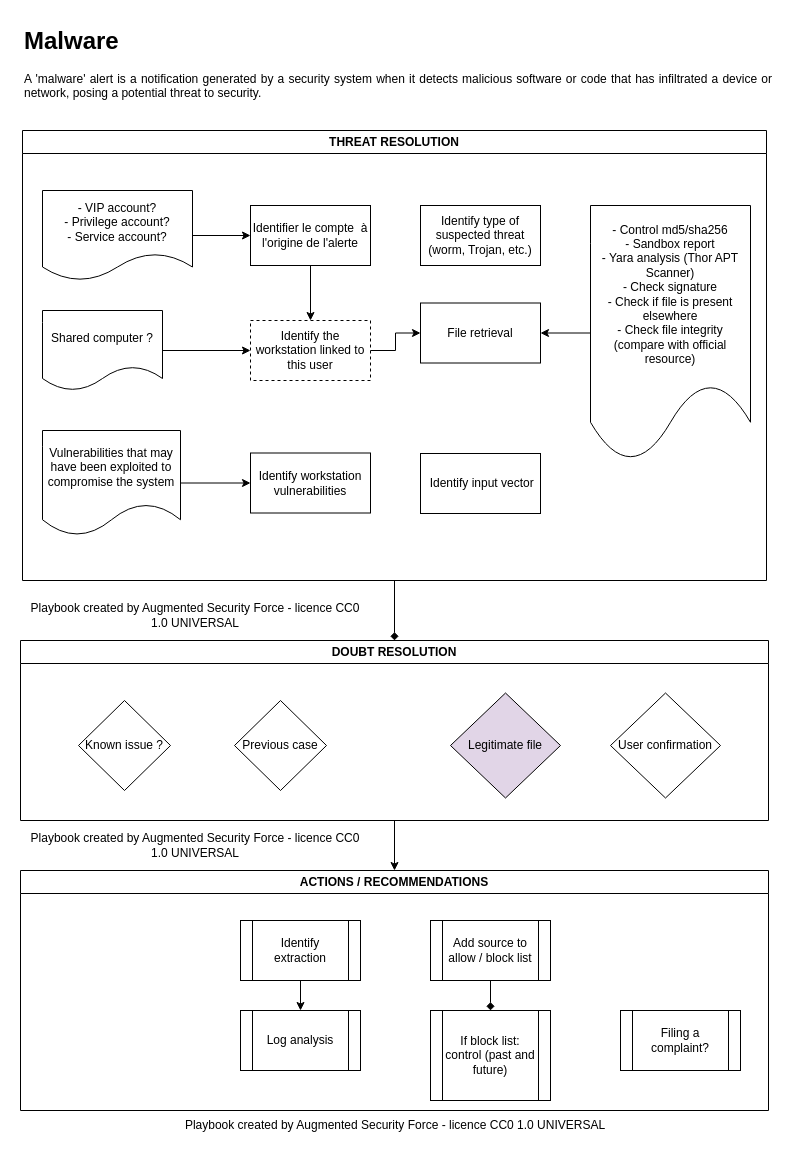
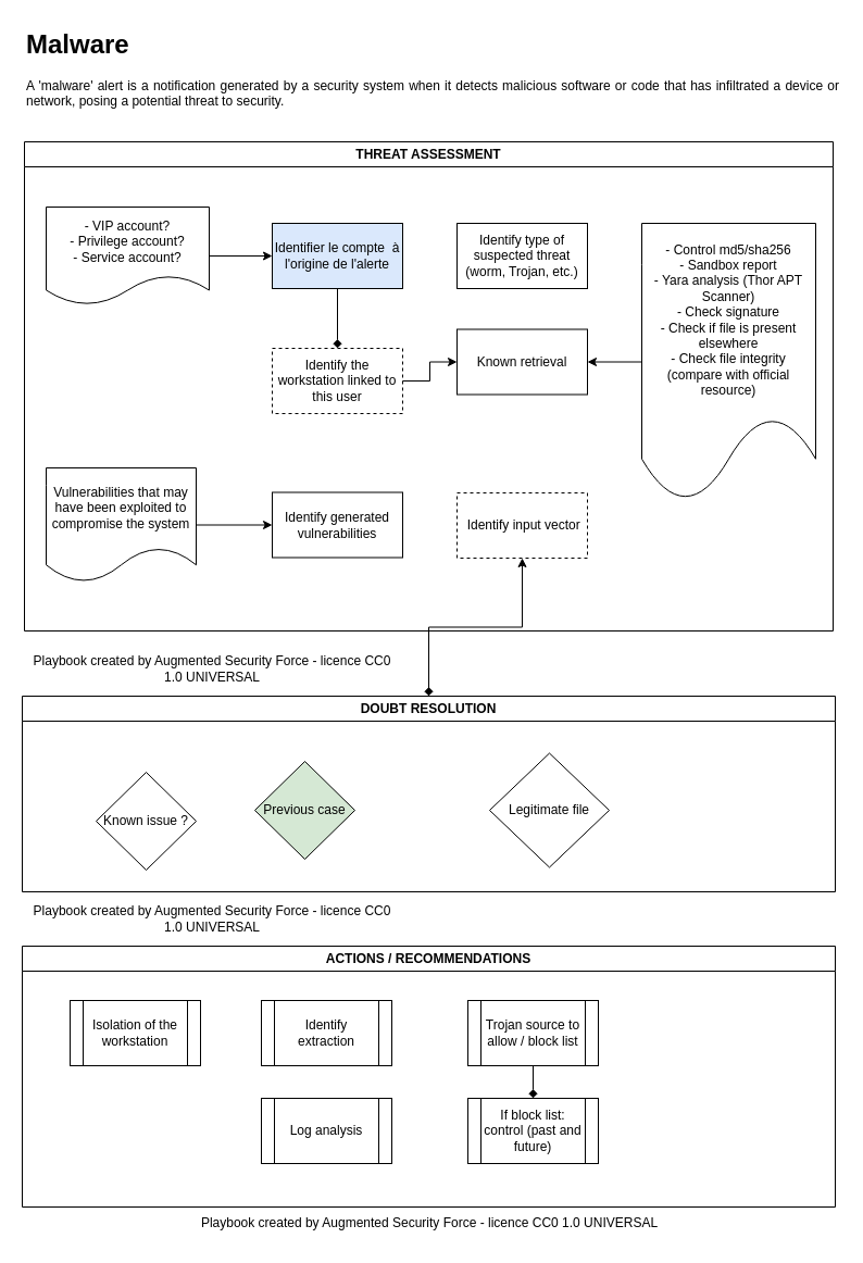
- <mxCell id="3" value="THREAT RESOLUTION" style="swimlane;whiteSpace=wrap;html=1;" vertex="1" parent="1"><mxGeometry x="22" y="130" width="744" height="450" as="geometry" /></mxCell>
+ <mxCell id="3" value="THREAT ASSESSMENT" style="swimlane;whiteSpace=wrap;html=1;" vertex="1" parent="1"><mxGeometry x="22" y="130" width="744" height="450" as="geometry" /></mxCell>
- <mxCell id="16" value="Identifier le compte&amp;nbsp; à l'origine de l'alerte" style="rounded=0;whiteSpace=wrap;html=1;" vertex="1" parent="3"><mxGeometry x="228" y="75" width="120" height="60" as="geometry" /></mxCell>
+ <mxCell id="16" value="Identifier le compte&amp;nbsp; à l'origine de l'alerte" style="rounded=0;whiteSpace=wrap;html=1;fillColor=#dae8fc;" vertex="1" parent="3"><mxGeometry x="228" y="75" width="120" height="60" as="geometry" /></mxCell>
- <mxCell id="17" value="" style="edgeStyle=orthogonalEdgeStyle;rounded=0;orthogonalLoop=1;jettySize=auto;html=1;" edge="1" parent="3" source="16" target="13"><mxGeometry relative="1" as="geometry" /></mxCell>
+ <mxCell id="17" value="" style="edgeStyle=orthogonalEdgeStyle;rounded=0;orthogonalLoop=1;jettySize=auto;html=1;endArrow=diamond;" edge="1" parent="3" source="16" target="13"><mxGeometry relative="1" as="geometry" /></mxCell>
- <mxCell id="10" value="File retrieval" style="rounded=0;whiteSpace=wrap;html=1;" vertex="1" parent="3"><mxGeometry x="398" y="172.5" width="120" height="60" as="geometry" /></mxCell>
+ <mxCell id="10" value="Known retrieval" style="rounded=0;whiteSpace=wrap;html=1;" vertex="1" parent="3"><mxGeometry x="398" y="172.5" width="120" height="60" as="geometry" /></mxCell>
- <mxCell id="9" value="Shared computer ?" style="shape=document;whiteSpace=wrap;html=1;boundedLbl=1;" vertex="1" parent="3"><mxGeometry x="20" y="180" width="120" height="80" as="geometry" /></mxCell>
- <mxCell id="15" style="edgeStyle=orthogonalEdgeStyle;rounded=0;orthogonalLoop=1;jettySize=auto;html=1;entryX=0;entryY=0.5;entryDx=0;entryDy=0;" edge="1" parent="3" source="9" target="13"><mxGeometry relative="1" as="geometry" /></mxCell>
- <mxCell id="11" value="Identify workstation vulnerabilities" style="rounded=0;whiteSpace=wrap;html=1;" vertex="1" parent="3"><mxGeometry x="228" y="322.5" width="120" height="60" as="geometry" /></mxCell>
+ <mxCell id="11" value="Identify generated vulnerabilities" style="rounded=0;whiteSpace=wrap;html=1;" vertex="1" parent="3"><mxGeometry x="228" y="322.5" width="120" height="60" as="geometry" /></mxCell>
- <mxCell id="19" value="&amp;nbsp;Identify input vector" style="rounded=0;whiteSpace=wrap;html=1;" vertex="1" parent="3"><mxGeometry x="398" y="323" width="120" height="60" as="geometry" /></mxCell>
+ <mxCell id="19" value="&amp;nbsp;Identify input vector" style="rounded=0;whiteSpace=wrap;html=1;dashed=1;" vertex="1" parent="3"><mxGeometry x="398" y="323" width="120" height="60" as="geometry" /></mxCell>
- <mxCell id="22" value="Known issue ?" style="rhombus;whiteSpace=wrap;html=1;" vertex="1" parent="21"><mxGeometry x="58" y="60" width="92" height="90" as="geometry" /></mxCell>
+ <mxCell id="22" value="Known issue ?" style="rhombus;whiteSpace=wrap;html=1;" vertex="1" parent="21"><mxGeometry x="68" y="70" width="92" height="90" as="geometry" /></mxCell>
- <mxCell id="23" value="Previous case" style="rhombus;whiteSpace=wrap;html=1;" vertex="1" parent="21"><mxGeometry x="214" y="60" width="92" height="90" as="geometry" /></mxCell>
+ <mxCell id="23" value="Previous case" style="rhombus;whiteSpace=wrap;html=1;fillColor=#d5e8d4;" vertex="1" parent="21"><mxGeometry x="214" y="60" width="92" height="90" as="geometry" /></mxCell>
- <mxCell id="24" value="Legitimate file" style="rhombus;whiteSpace=wrap;html=1;fillColor=#e1d5e7;" vertex="1" parent="21"><mxGeometry x="430" y="52.5" width="110" height="105" as="geometry" /></mxCell>
+ <mxCell id="24" value="Legitimate file" style="rhombus;whiteSpace=wrap;html=1;" vertex="1" parent="21"><mxGeometry x="430" y="52.5" width="110" height="105" as="geometry" /></mxCell>
- <mxCell id="25" value="User confirmation" style="rhombus;whiteSpace=wrap;html=1;" vertex="1" parent="21"><mxGeometry x="590" y="52.5" width="110" height="105" as="geometry" /></mxCell>
- <mxCell id="20" style="edgeStyle=orthogonalEdgeStyle;rounded=0;orthogonalLoop=1;jettySize=auto;html=1;entryX=0.5;entryY=0;entryDx=0;entryDy=0;" edge="1" parent="1" source="21" target="26"><mxGeometry relative="1" as="geometry" /></mxCell>
+ <mxCell id="20" style="edgeStyle=orthogonalEdgeStyle;rounded=0;orthogonalLoop=1;jettySize=auto;html=1;" edge="1" parent="1" source="21" target="19"><mxGeometry relative="1" as="geometry" /></mxCell>
+ <mxCell id="32" value="Isolation of the workstation" style="shape=process;whiteSpace=wrap;html=1;backgroundOutline=1;" vertex="1" parent="1"><mxGeometry x="64" y="920" width="120" height="60" as="geometry" /></mxCell>
- <mxCell id="34" value="Add source to allow / block list" style="shape=process;whiteSpace=wrap;html=1;backgroundOutline=1;" vertex="1" parent="1"><mxGeometry x="430" y="920" width="120" height="60" as="geometry" /></mxCell>
+ <mxCell id="34" value="Trojan source to allow / block list" style="shape=process;whiteSpace=wrap;html=1;backgroundOutline=1;" vertex="1" parent="1"><mxGeometry x="430" y="920" width="120" height="60" as="geometry" /></mxCell>
- <mxCell id="35" value="" style="edgeStyle=orthogonalEdgeStyle;rounded=0;orthogonalLoop=1;jettySize=auto;html=1;" edge="1" parent="1" source="36" target="37"><mxGeometry relative="1" as="geometry" /></mxCell>
- <mxCell id="27" value="Filing a complaint?" style="shape=process;whiteSpace=wrap;html=1;backgroundOutline=1;" vertex="1" parent="26"><mxGeometry x="600" y="140" width="120" height="60" as="geometry" /></mxCell>
- <mxCell id="38" value="If block list: control (past and future)" style="shape=process;whiteSpace=wrap;html=1;backgroundOutline=1;" vertex="1" parent="1"><mxGeometry x="430" y="1010" width="120" height="90" as="geometry" /></mxCell>
+ <mxCell id="38" value="If block list: control (past and future)" style="shape=process;whiteSpace=wrap;html=1;backgroundOutline=1;" vertex="1" parent="1"><mxGeometry x="430" y="1010" width="120" height="60" as="geometry" /></mxCell>
